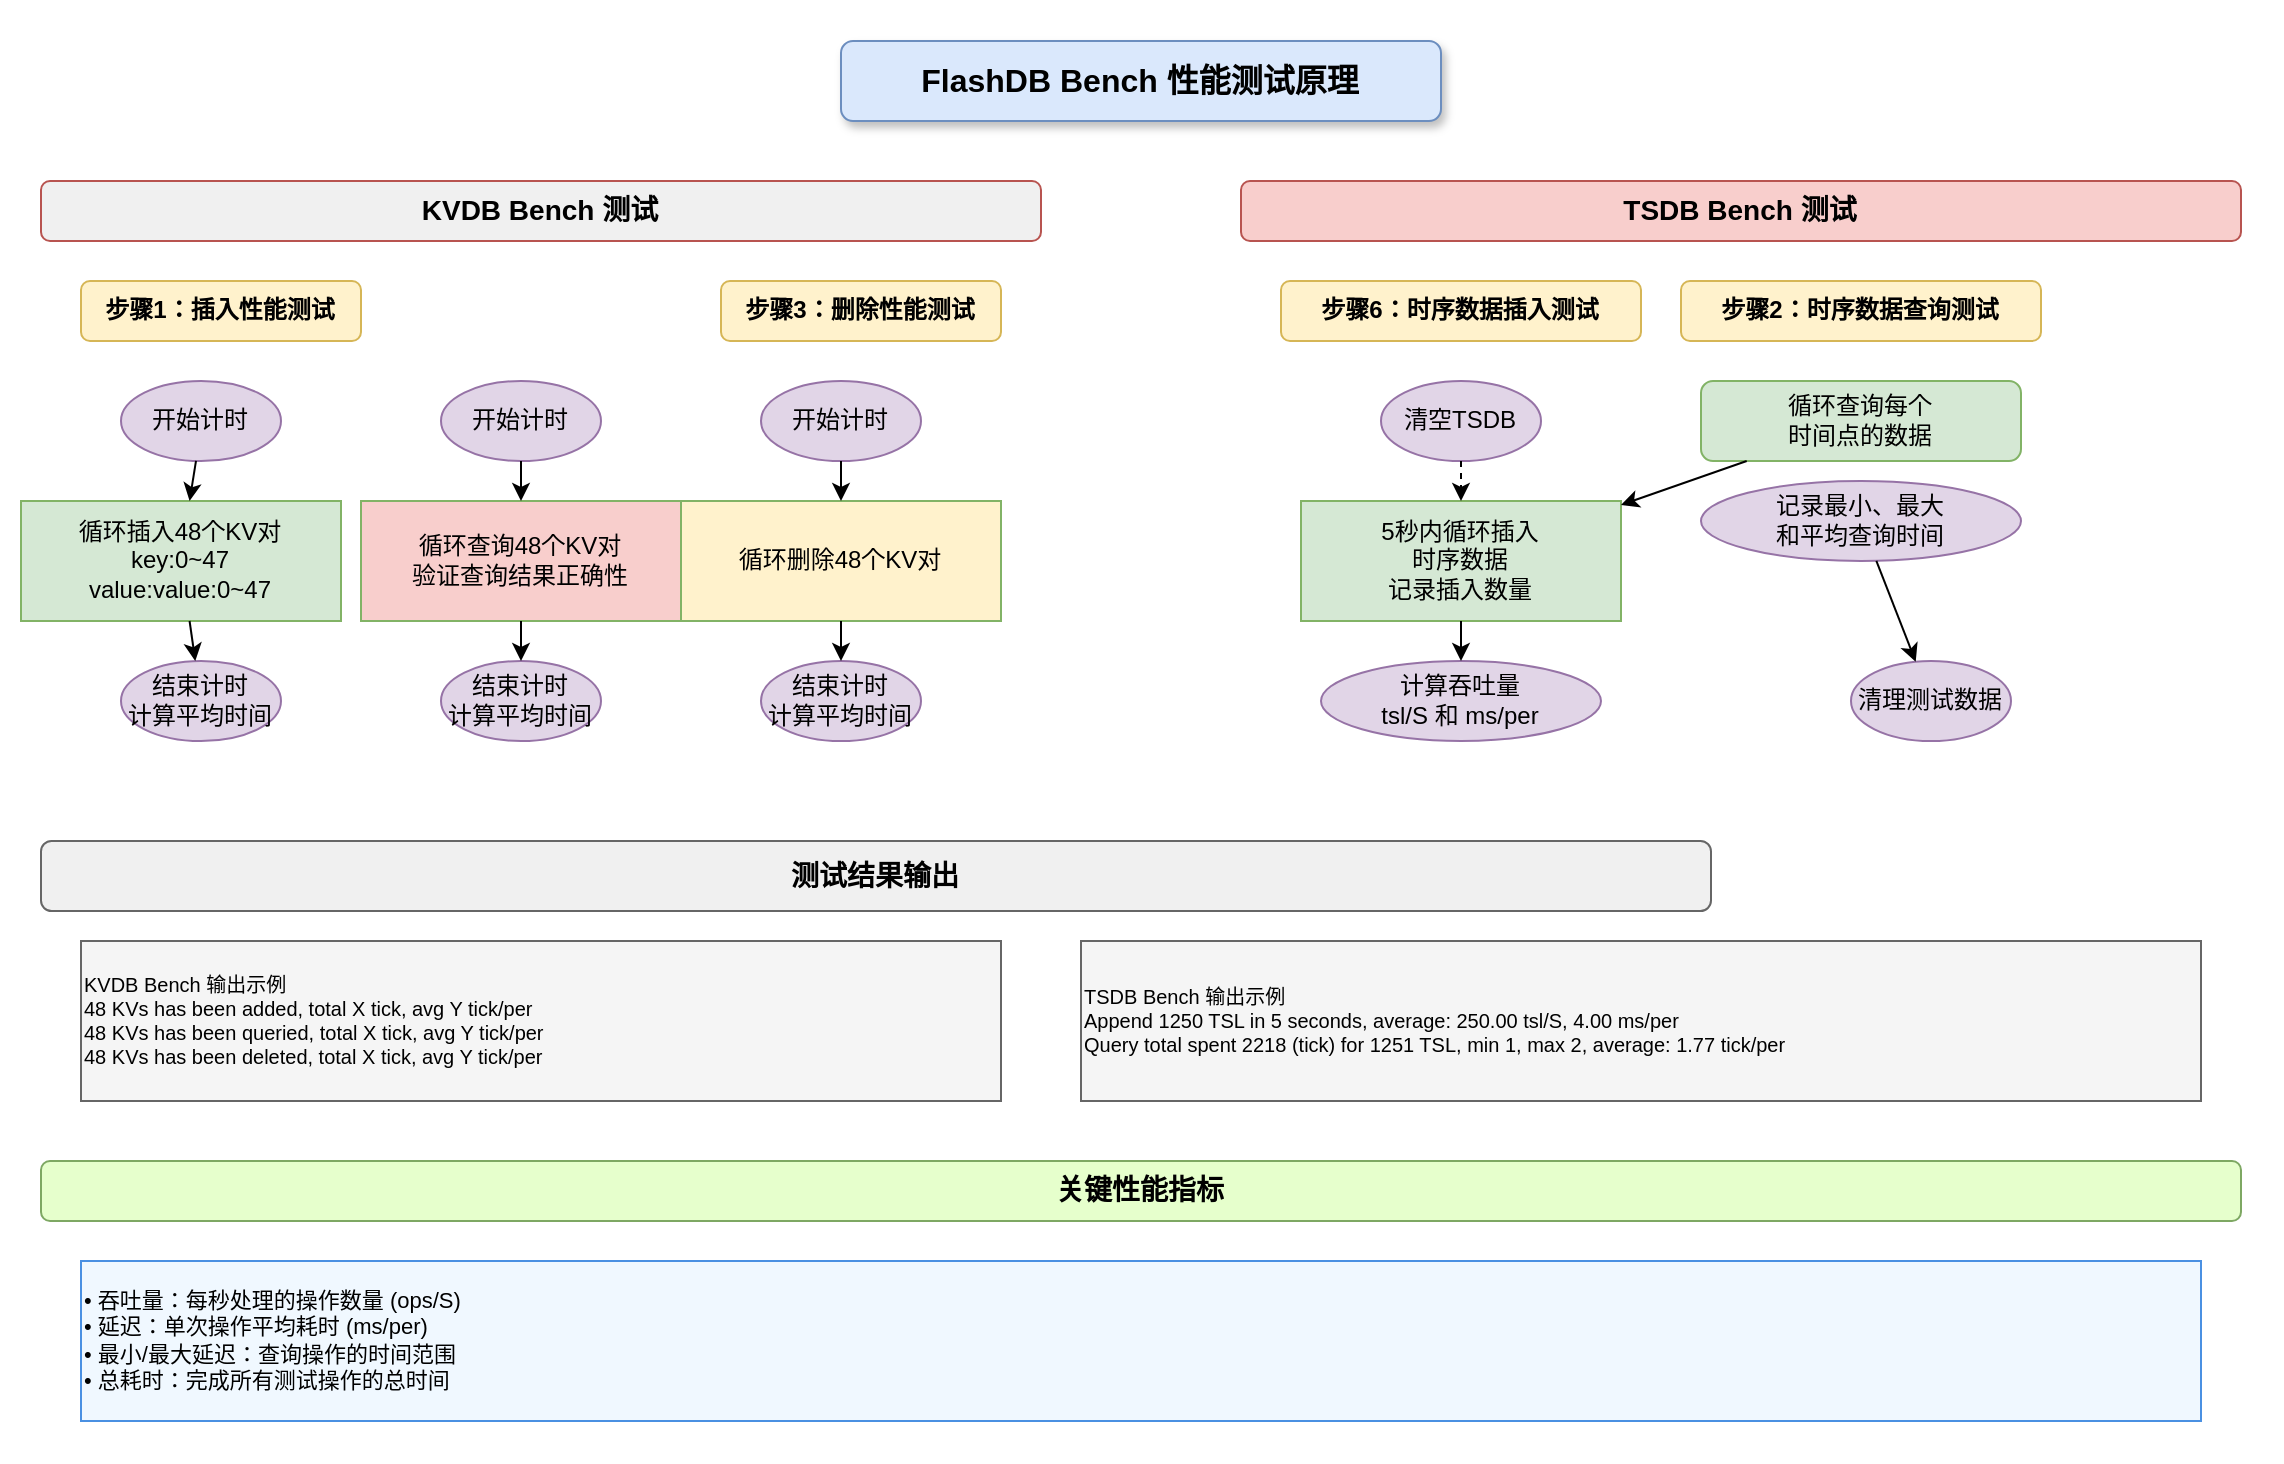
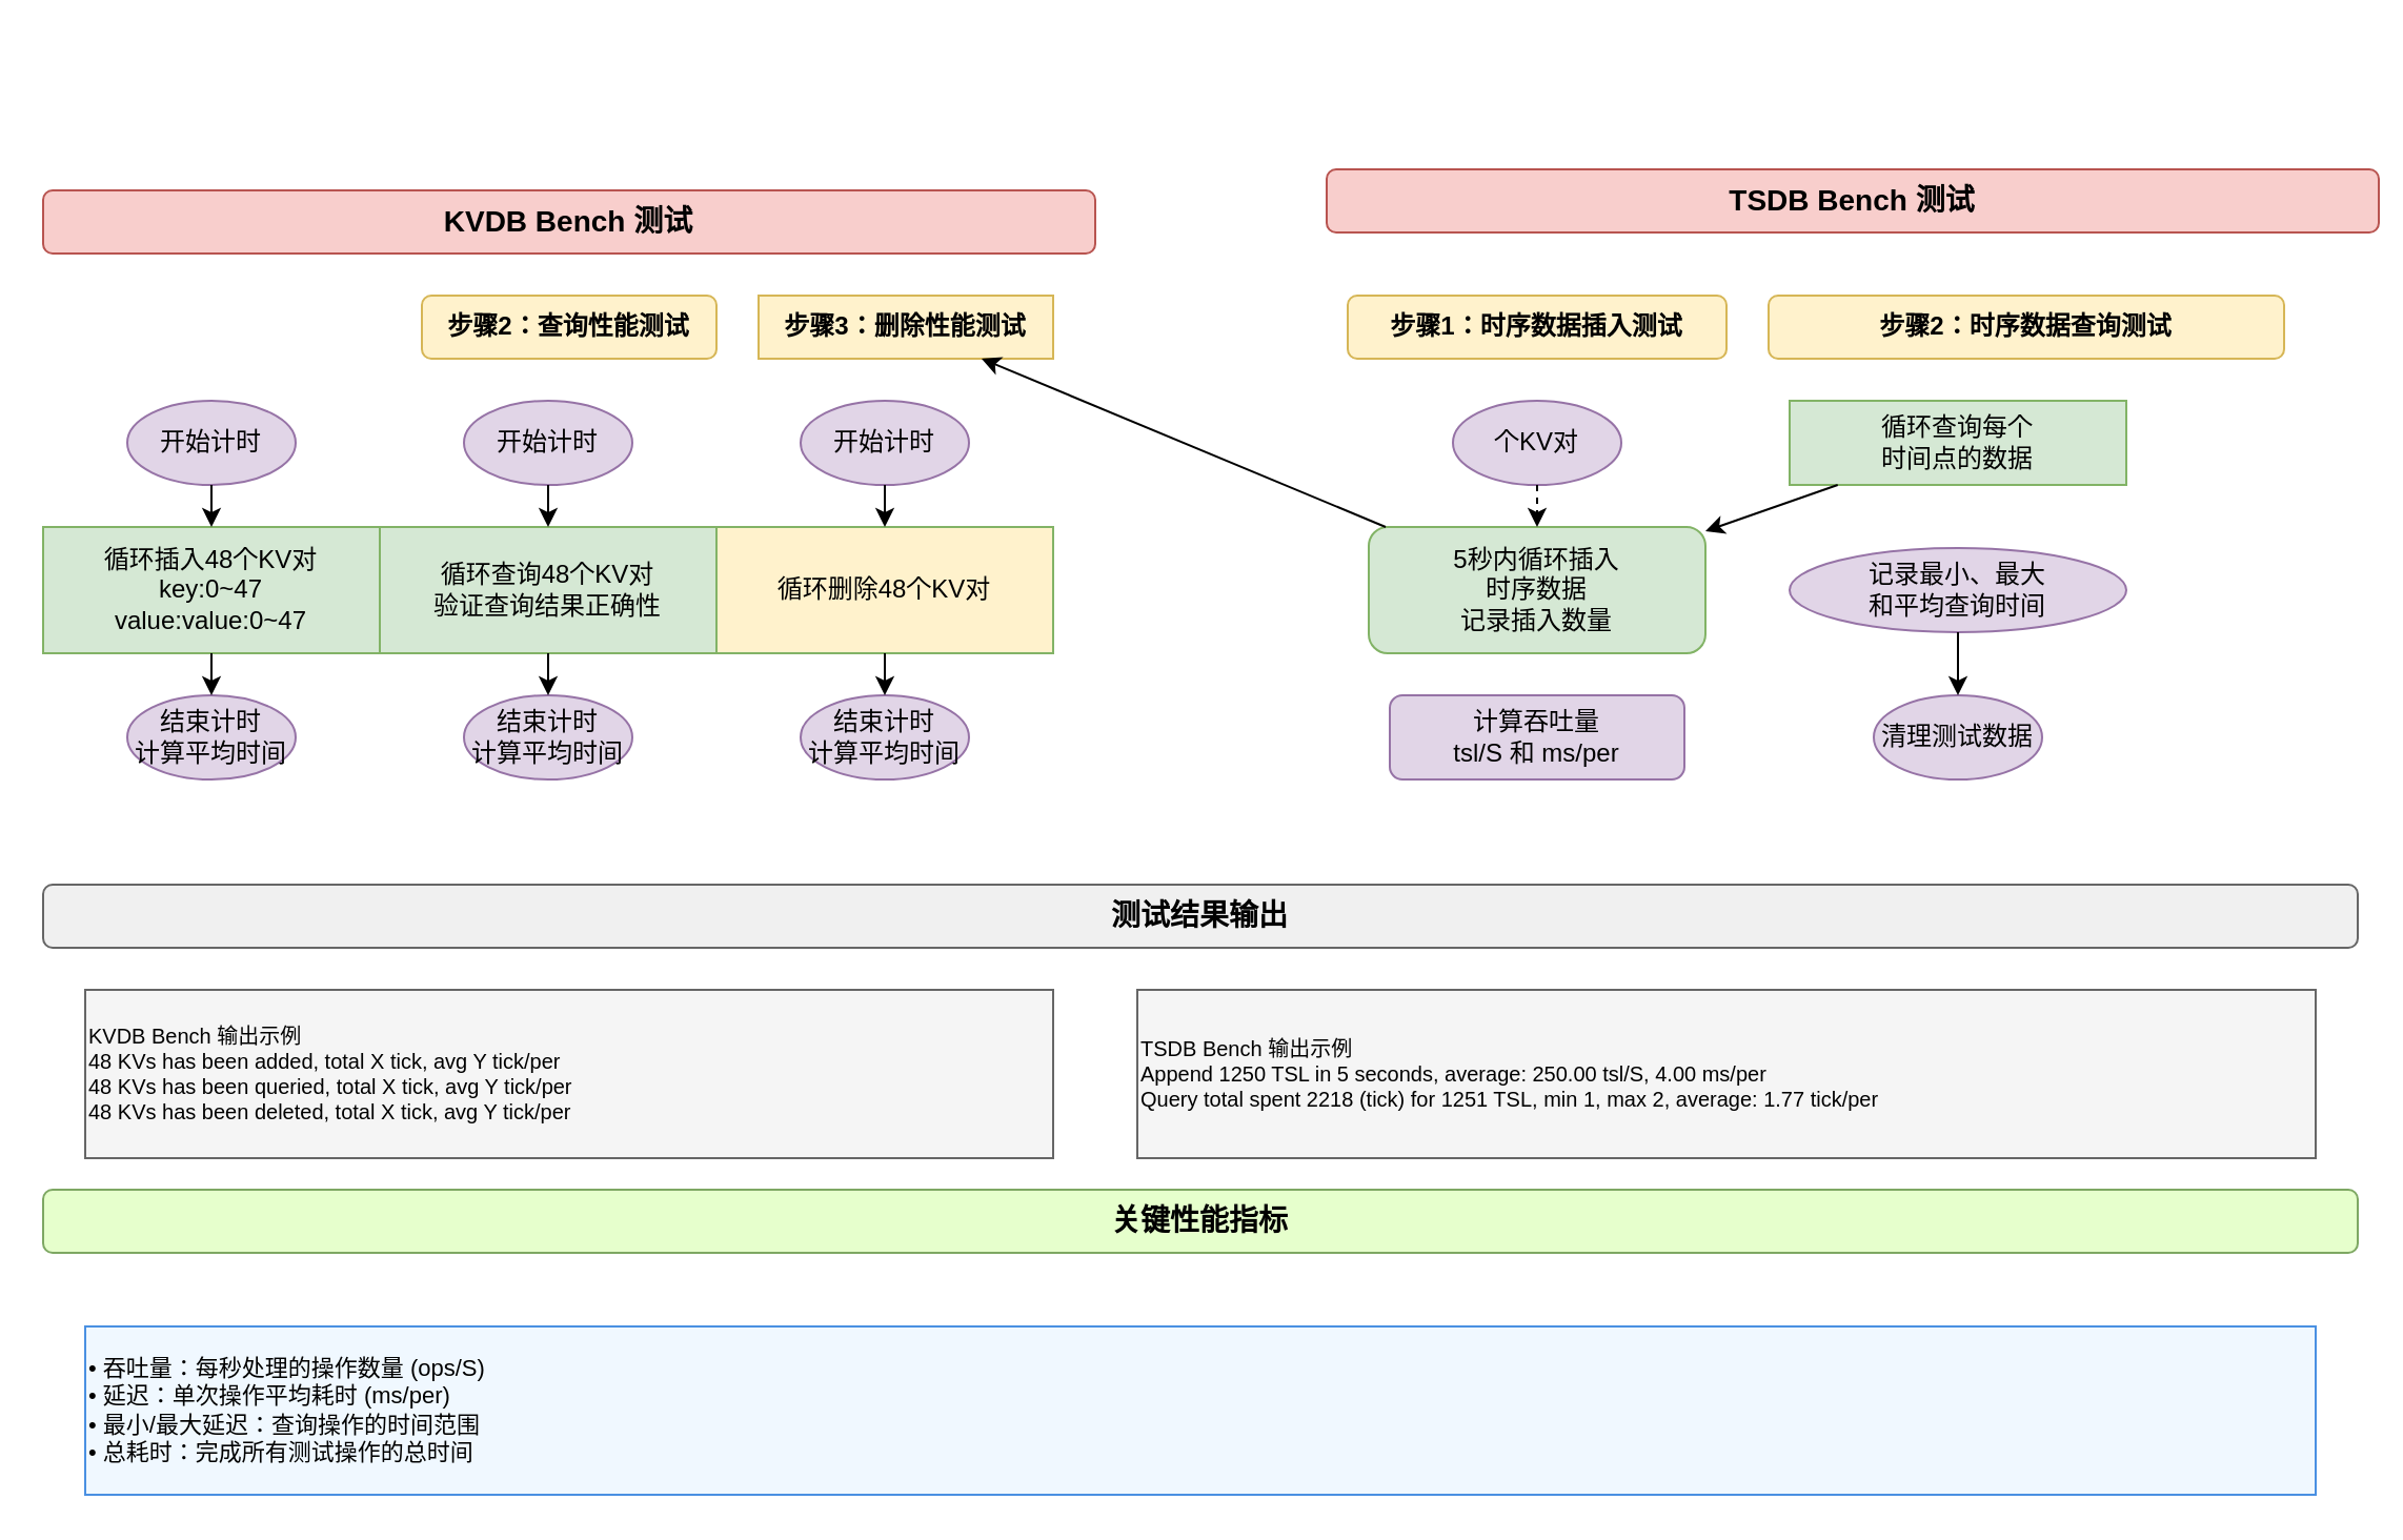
- <mxCell id="2" value="FlashDB Bench 性能测试原理" style="rounded=1;whiteSpace=wrap;html=1;fontSize=16;fontStyle=1;fillColor=#dae8fc;strokeColor=#6c8ebf;shadow=1" parent="1" vertex="1"><mxGeometry x="420" y="20" width="300" height="40" as="geometry" /></mxCell>
- <mxCell id="3" value="KVDB Bench 测试" style="rounded=1;whiteSpace=wrap;html=1;fontSize=14;fontStyle=1;fillColor=#f0f0f0;strokeColor=#b85450;" parent="1" vertex="1"><mxGeometry x="20" y="90" width="500" height="30" as="geometry" /></mxCell>
+ <mxCell id="3" value="KVDB Bench 测试" style="rounded=1;whiteSpace=wrap;html=1;fontSize=14;fontStyle=1;fillColor=#f8cecc;strokeColor=#b85450" parent="1" vertex="1"><mxGeometry x="20" y="90" width="500" height="30" as="geometry" /></mxCell>
- <mxCell id="16" value="TSDB Bench 测试" style="rounded=1;whiteSpace=wrap;html=1;fontSize=14;fontStyle=1;fillColor=#f8cecc;strokeColor=#b85450" parent="1" vertex="1"><mxGeometry x="620" y="90" width="500" height="30" as="geometry" /></mxCell>
+ <mxCell id="16" value="TSDB Bench 测试" style="rounded=1;whiteSpace=wrap;html=1;fontSize=14;fontStyle=1;fillColor=#f8cecc;strokeColor=#b85450" parent="1" vertex="1"><mxGeometry x="630" y="80" width="500" height="30" as="geometry" /></mxCell>
- <mxCell id="4" value="步骤1：插入性能测试" style="rounded=1;whiteSpace=wrap;html=1;fontSize=12;fontStyle=1;fillColor=#fff2cc;strokeColor=#d6b656" parent="1" vertex="1"><mxGeometry x="40" y="140" width="140" height="30" as="geometry" /></mxCell>
+ <mxCell id="8" value="步骤2：查询性能测试" style="rounded=1;whiteSpace=wrap;html=1;fontSize=12;fontStyle=1;fillColor=#fff2cc;strokeColor=#d6b656" parent="1" vertex="1"><mxGeometry x="200" y="140" width="140" height="30" as="geometry" /></mxCell>
- <mxCell id="12" value="步骤3：删除性能测试" style="rounded=1;whiteSpace=wrap;html=1;fontSize=12;fontStyle=1;fillColor=#fff2cc;strokeColor=#d6b656" parent="1" vertex="1"><mxGeometry x="360" y="140" width="140" height="30" as="geometry" /></mxCell>
+ <mxCell id="12" value="步骤3：删除性能测试" style="whiteSpace=wrap;html=1;fontSize=12;fontStyle=1;fillColor=#fff2cc;strokeColor=#d6b656;rounded=0;" parent="1" vertex="1"><mxGeometry x="360" y="140" width="140" height="30" as="geometry" /></mxCell>
- <mxCell id="17" value="步骤6：时序数据插入测试" style="rounded=1;whiteSpace=wrap;html=1;fontSize=12;fontStyle=1;fillColor=#fff2cc;strokeColor=#d6b656" parent="1" vertex="1"><mxGeometry x="640" y="140" width="180" height="30" as="geometry" /></mxCell>
+ <mxCell id="17" value="步骤1：时序数据插入测试" style="rounded=1;whiteSpace=wrap;html=1;fontSize=12;fontStyle=1;fillColor=#fff2cc;strokeColor=#d6b656" parent="1" vertex="1"><mxGeometry x="640" y="140" width="180" height="30" as="geometry" /></mxCell>
- <mxCell id="21" value="步骤2：时序数据查询测试" style="rounded=1;whiteSpace=wrap;html=1;fontSize=12;fontStyle=1;fillColor=#fff2cc;strokeColor=#d6b656" parent="1" vertex="1"><mxGeometry x="840" y="140" width="180" height="30" as="geometry" /></mxCell>
+ <mxCell id="21" value="步骤2：时序数据查询测试" style="rounded=1;whiteSpace=wrap;html=1;fontSize=12;fontStyle=1;fillColor=#fff2cc;strokeColor=#d6b656" parent="1" vertex="1"><mxGeometry x="840" y="140" width="245" height="30" as="geometry" /></mxCell>
- <mxCell id="18" value="清空TSDB" style="ellipse;whiteSpace=wrap;html=1;fillColor=#e1d5e7;strokeColor=#9673a6" parent="1" vertex="1"><mxGeometry x="690" y="190" width="80" height="40" as="geometry" /></mxCell>
+ <mxCell id="18" value="个KV对" style="ellipse;whiteSpace=wrap;html=1;fillColor=#e1d5e7;strokeColor=#9673a6" parent="1" vertex="1"><mxGeometry x="690" y="190" width="80" height="40" as="geometry" /></mxCell>
- <mxCell id="22" value="循环查询每个&#10;时间点的数据" style="whiteSpace=wrap;html=1;fillColor=#d5e8d4;strokeColor=#82b366;rounded=1;" parent="1" vertex="1"><mxGeometry x="850" y="190" width="160" height="40" as="geometry" /></mxCell>
+ <mxCell id="22" value="循环查询每个&#10;时间点的数据" style="rounded=0;whiteSpace=wrap;html=1;fillColor=#d5e8d4;strokeColor=#82b366" parent="1" vertex="1"><mxGeometry x="850" y="190" width="160" height="40" as="geometry" /></mxCell>
- <mxCell id="23" value="记录最小、最大&#10;和平均查询时间" style="ellipse;whiteSpace=wrap;html=1;fillColor=#e1d5e7;strokeColor=#9673a6" parent="1" vertex="1"><mxGeometry x="850" y="240" width="160" height="40" as="geometry" /></mxCell>
+ <mxCell id="23" value="记录最小、最大&#10;和平均查询时间" style="ellipse;whiteSpace=wrap;html=1;fillColor=#e1d5e7;strokeColor=#9673a6" parent="1" vertex="1"><mxGeometry x="850" y="260" width="160" height="40" as="geometry" /></mxCell>
- <mxCell id="6" value="循环插入48个KV对&#10;key:0~47&#10;value:value:0~47" style="rounded=0;whiteSpace=wrap;html=1;fillColor=#d5e8d4;strokeColor=#82b366" parent="1" vertex="1"><mxGeometry x="10" y="250" width="160" height="60" as="geometry" /></mxCell>
+ <mxCell id="6" value="循环插入48个KV对&#10;key:0~47&#10;value:value:0~47" style="rounded=0;whiteSpace=wrap;html=1;fillColor=#d5e8d4;strokeColor=#82b366" parent="1" vertex="1"><mxGeometry x="20" y="250" width="160" height="60" as="geometry" /></mxCell>
- <mxCell id="10" value="循环查询48个KV对&#10;验证查询结果正确性" style="rounded=0;whiteSpace=wrap;html=1;fillColor=#f8cecc;strokeColor=#82b366;" parent="1" vertex="1"><mxGeometry x="180" y="250" width="160" height="60" as="geometry" /></mxCell>
+ <mxCell id="10" value="循环查询48个KV对&#10;验证查询结果正确性" style="rounded=0;whiteSpace=wrap;html=1;fillColor=#d5e8d4;strokeColor=#82b366" parent="1" vertex="1"><mxGeometry x="180" y="250" width="160" height="60" as="geometry" /></mxCell>
- <mxCell id="19" value="5秒内循环插入&#10;时序数据&#10;记录插入数量" style="rounded=0;whiteSpace=wrap;html=1;fillColor=#d5e8d4;strokeColor=#82b366" parent="1" vertex="1"><mxGeometry x="650" y="250" width="160" height="60" as="geometry" /></mxCell>
+ <mxCell id="19" value="5秒内循环插入&#10;时序数据&#10;记录插入数量" style="whiteSpace=wrap;html=1;fillColor=#d5e8d4;strokeColor=#82b366;rounded=1;" parent="1" vertex="1"><mxGeometry x="650" y="250" width="160" height="60" as="geometry" /></mxCell>
- <mxCell id="37" value="" style="endArrow=classic;html=1;rounded=0" parent="1" source="19" target="20" edge="1"><mxGeometry width="50" height="50" relative="1" as="geometry"><mxPoint x="730" y="320" as="sourcePoint" /><mxPoint x="780" y="270" as="targetPoint" /></mxGeometry></mxCell>
+ <mxCell id="37" value="" style="endArrow=classic;html=1;rounded=0;" parent="1" source="19" target="12" edge="1"><mxGeometry width="50" height="50" relative="1" as="geometry"><mxPoint x="730" y="320" as="sourcePoint" /><mxPoint x="780" y="270" as="targetPoint" /></mxGeometry></mxCell>
- <mxCell id="20" value="计算吞吐量&#10;tsl/S 和 ms/per" style="ellipse;whiteSpace=wrap;html=1;fillColor=#e1d5e7;strokeColor=#9673a6" parent="1" vertex="1"><mxGeometry x="660" y="330" width="140" height="40" as="geometry" /></mxCell>
+ <mxCell id="20" value="计算吞吐量&#10;tsl/S 和 ms/per" style="whiteSpace=wrap;html=1;fillColor=#e1d5e7;strokeColor=#9673a6;rounded=1;" parent="1" vertex="1"><mxGeometry x="660" y="330" width="140" height="40" as="geometry" /></mxCell>
- <mxCell id="24" value="清理测试数据" style="ellipse;whiteSpace=wrap;html=1;fillColor=#e1d5e7;strokeColor=#9673a6" parent="1" vertex="1"><mxGeometry x="925" y="330" width="80" height="40" as="geometry" /></mxCell>
+ <mxCell id="24" value="清理测试数据" style="ellipse;whiteSpace=wrap;html=1;fillColor=#e1d5e7;strokeColor=#9673a6" parent="1" vertex="1"><mxGeometry x="890" y="330" width="80" height="40" as="geometry" /></mxCell>
- <mxCell id="25" value="测试结果输出" style="rounded=1;whiteSpace=wrap;html=1;fontSize=14;fontStyle=1;fillColor=#f0f0f0;strokeColor=#666666" parent="1" vertex="1"><mxGeometry x="20" y="420" width="835" height="35" as="geometry" /></mxCell>
+ <mxCell id="25" value="测试结果输出" style="rounded=1;whiteSpace=wrap;html=1;fontSize=14;fontStyle=1;fillColor=#f0f0f0;strokeColor=#666666" parent="1" vertex="1"><mxGeometry x="20" y="420" width="1100" height="30" as="geometry" /></mxCell>
- <mxCell id="28" value="关键性能指标" style="rounded=1;whiteSpace=wrap;html=1;fontSize=14;fontStyle=1;fillColor=#e6ffcc;strokeColor=#7ea863" parent="1" vertex="1"><mxGeometry x="20" y="580" width="1100" height="30" as="geometry" /></mxCell>
+ <mxCell id="28" value="关键性能指标" style="rounded=1;whiteSpace=wrap;html=1;fontSize=14;fontStyle=1;fillColor=#e6ffcc;strokeColor=#7ea863" parent="1" vertex="1"><mxGeometry x="20" y="565" width="1100" height="30" as="geometry" /></mxCell>
